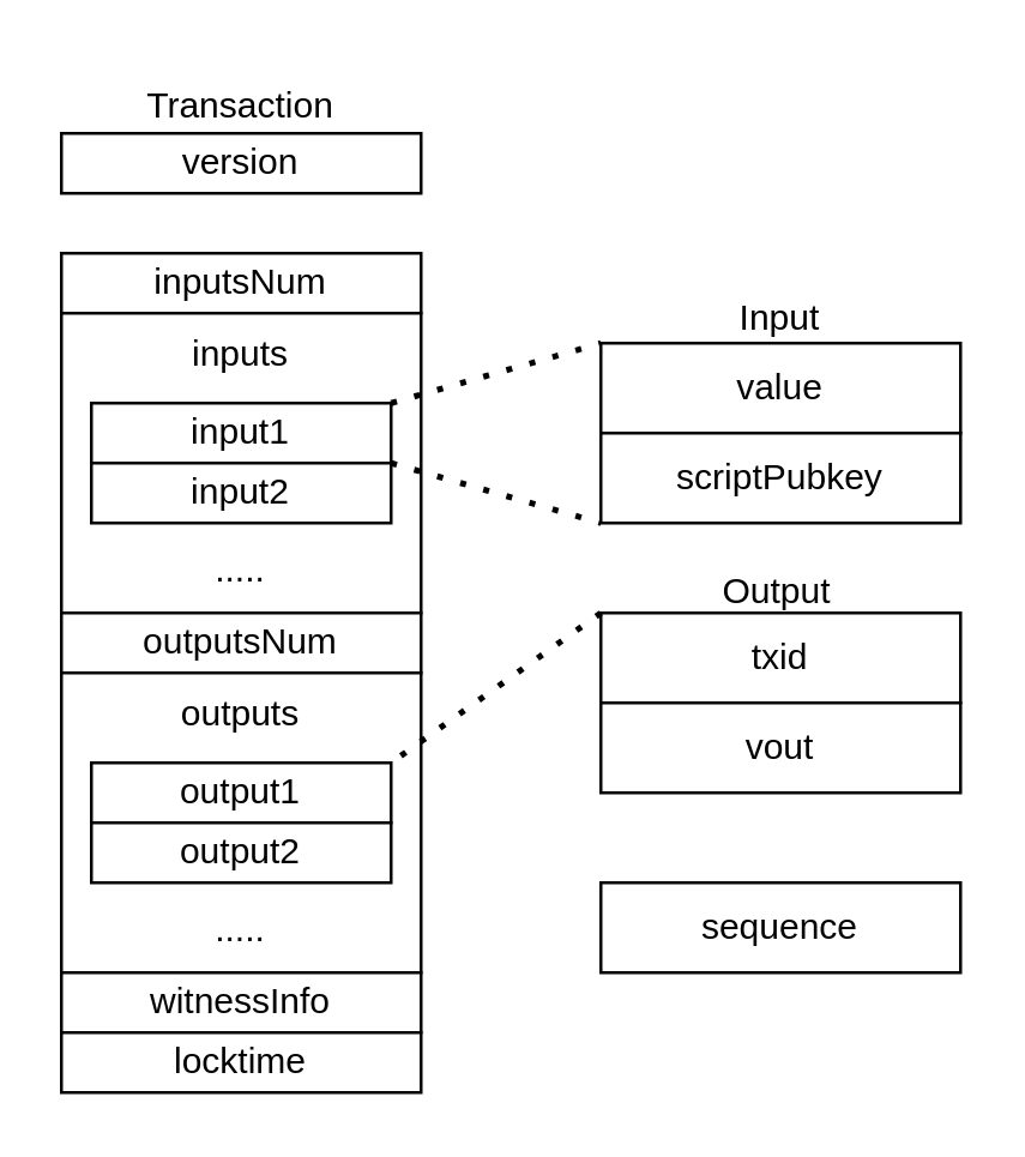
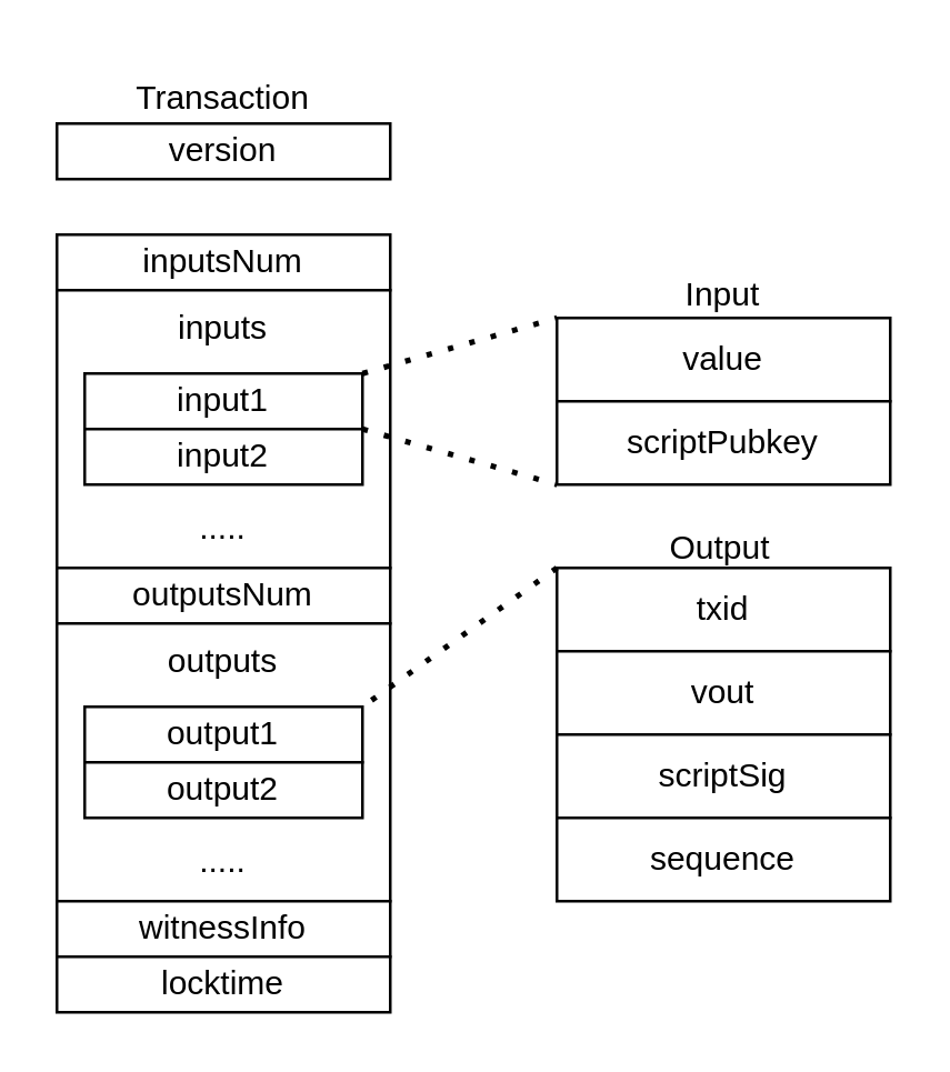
+ <mxCell id="19" value="scriptSig" style="rounded=0;whiteSpace=wrap;html=1;" vertex="1" parent="1"><mxGeometry x="200" y="264" width="120" height="30" as="geometry" /></mxCell>
